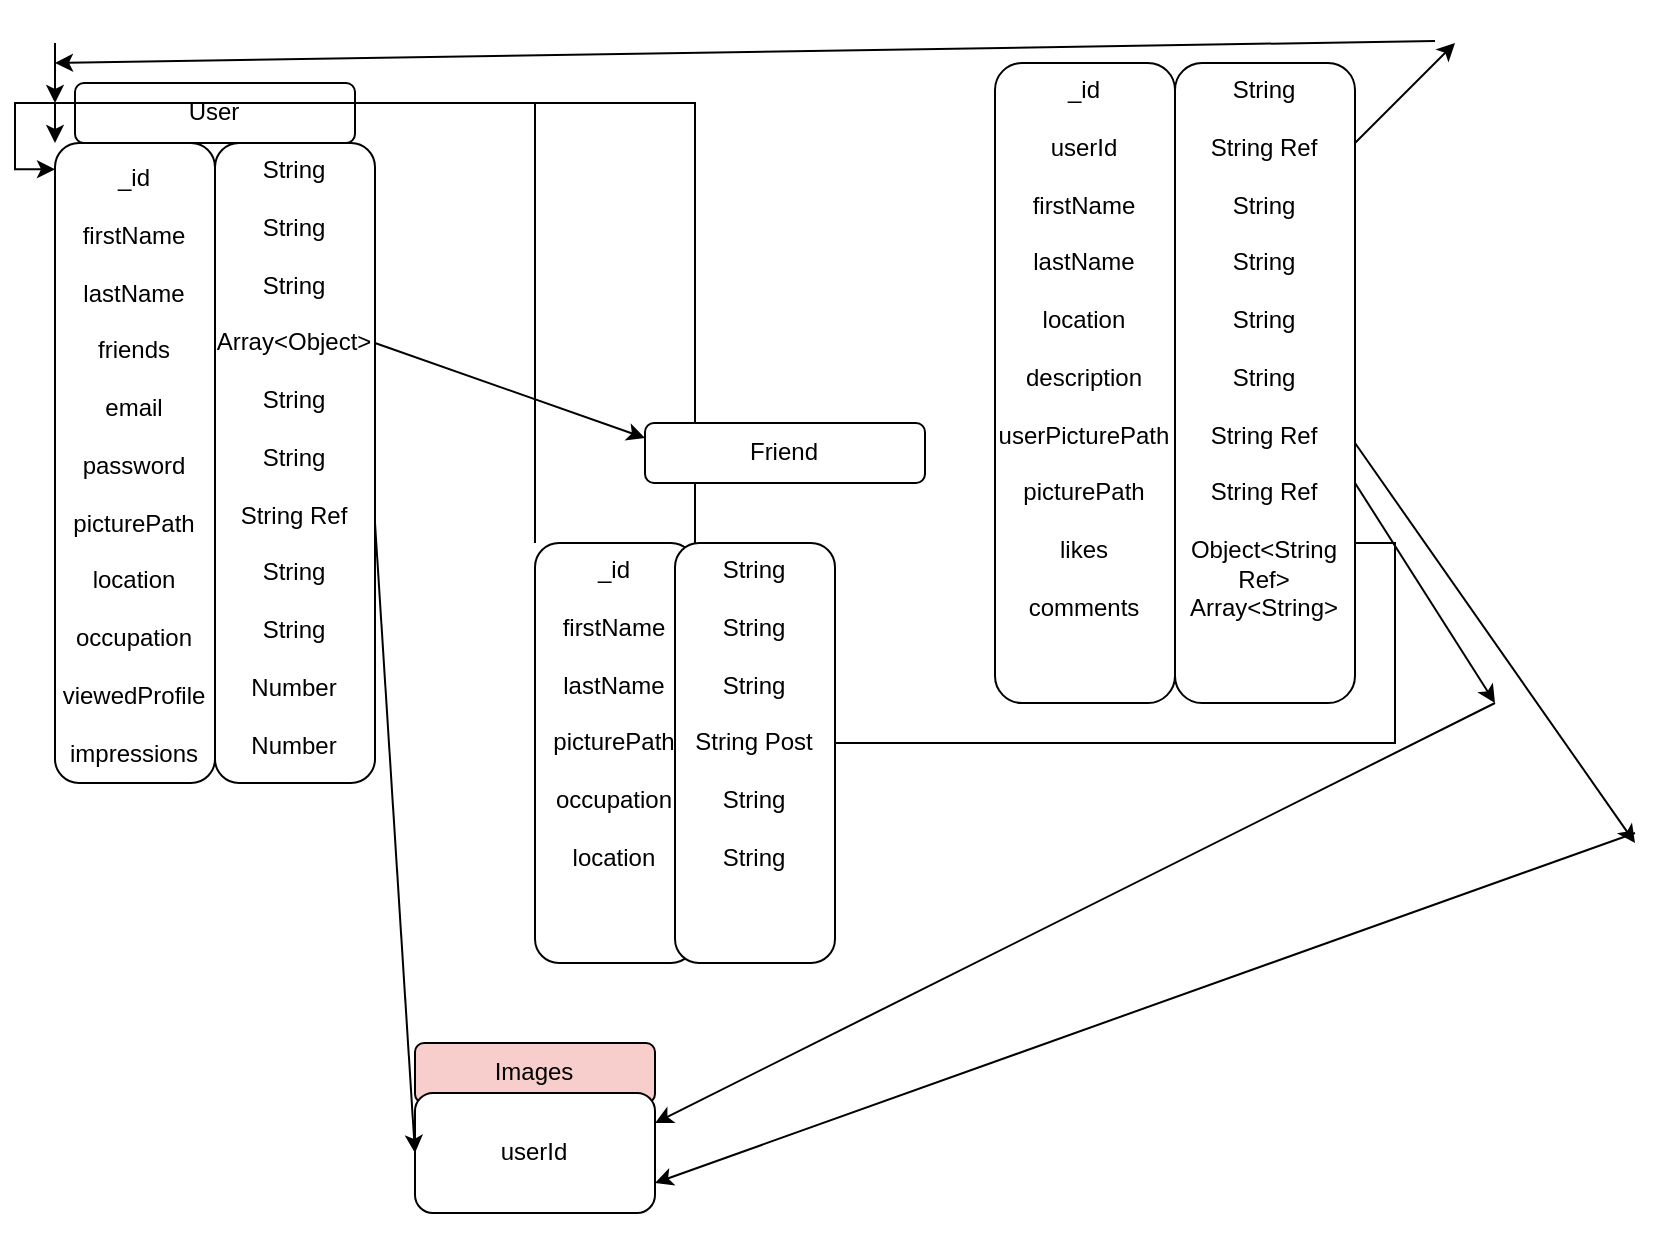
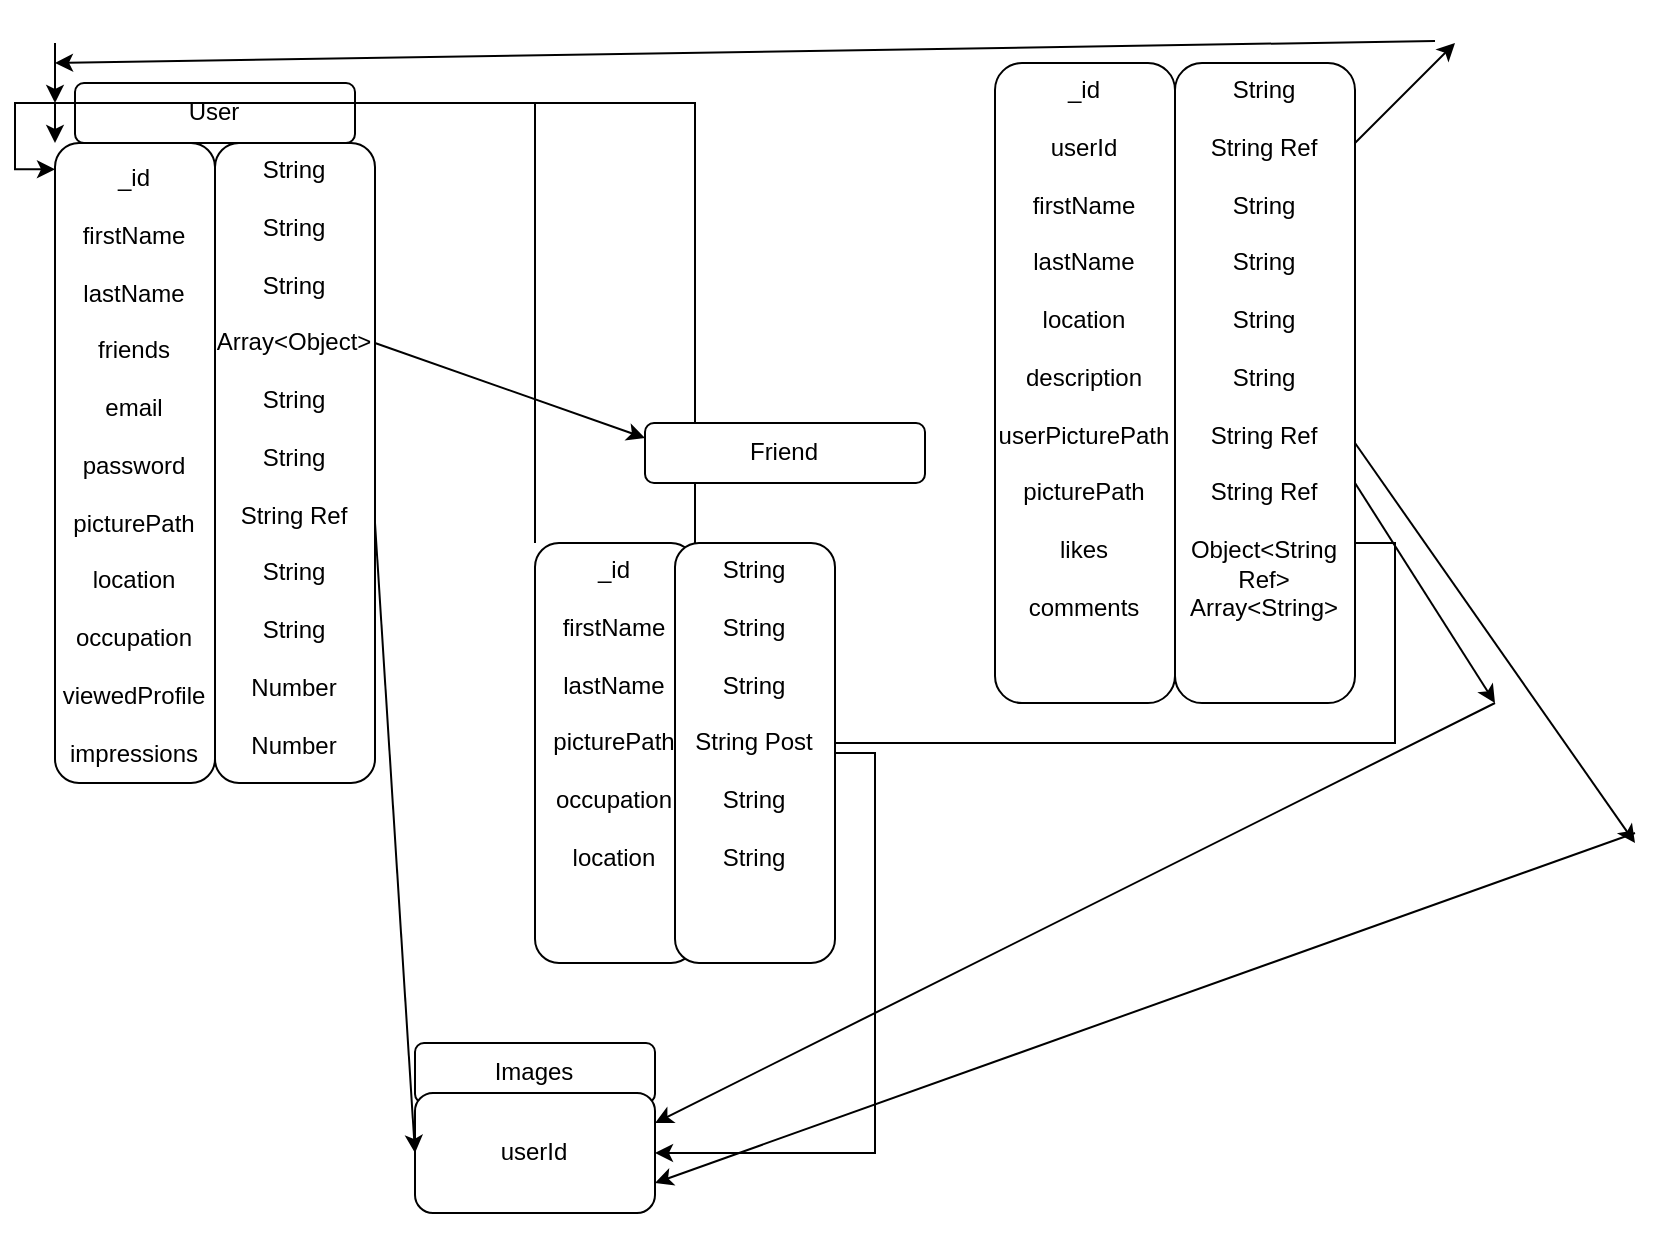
+ <mxCell id="10" style="edgeStyle=orthogonalEdgeStyle;rounded=0;orthogonalLoop=1;jettySize=auto;html=1;exitX=1;exitY=0.5;exitDx=0;exitDy=0;entryX=1;entryY=0.5;entryDx=0;entryDy=0;" edge="1" parent="1" source="11" target="14"><mxGeometry relative="1" as="geometry" /></mxCell>
- <mxCell id="13" value="Images" style="rounded=1;whiteSpace=wrap;html=1;fillColor=#f8cecc;" vertex="1" parent="1"><mxGeometry x="200" y="521" width="120" height="30" as="geometry" /></mxCell>
+ <mxCell id="13" value="Images" style="rounded=1;whiteSpace=wrap;html=1;" vertex="1" parent="1"><mxGeometry x="200" y="521" width="120" height="30" as="geometry" /></mxCell>
